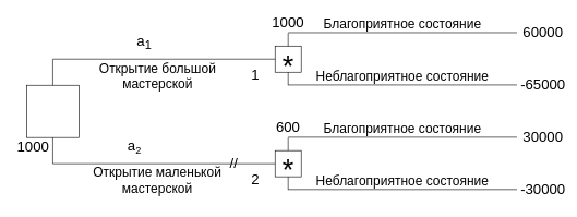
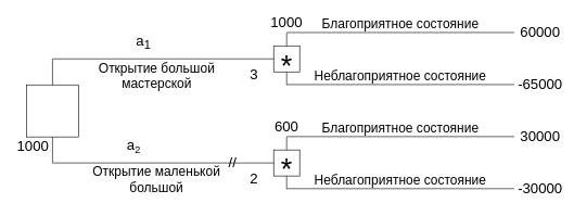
- <mxCell id="25" value="1" style="text;html=1;strokeColor=none;fillColor=none;align=center;verticalAlign=middle;whiteSpace=wrap;rounded=0;fontSize=22;" vertex="1" parent="1"><mxGeometry x="360" y="100" width="60" height="30" as="geometry" /></mxCell>
+ <mxCell id="25" value="3" style="text;html=1;strokeColor=none;fillColor=none;align=center;verticalAlign=middle;whiteSpace=wrap;rounded=0;fontSize=22;" vertex="1" parent="1"><mxGeometry x="360" y="100" width="60" height="30" as="geometry" /></mxCell>
- <mxCell id="22" value="&lt;span style=&quot;font-size: 20px;&quot;&gt;Открытие маленькой мастерской&lt;/span&gt;" style="text;html=1;strokeColor=none;fillColor=none;align=center;verticalAlign=middle;whiteSpace=wrap;rounded=0;" vertex="1" parent="1"><mxGeometry x="110" y="260" width="260" height="30" as="geometry" /></mxCell>
+ <mxCell id="22" value="&lt;span style=&quot;font-size: 20px;&quot;&gt;Открытие маленькой большой&lt;/span&gt;" style="text;html=1;strokeColor=none;fillColor=none;align=center;verticalAlign=middle;whiteSpace=wrap;rounded=0;" vertex="1" parent="1"><mxGeometry x="110" y="260" width="260" height="30" as="geometry" /></mxCell>
